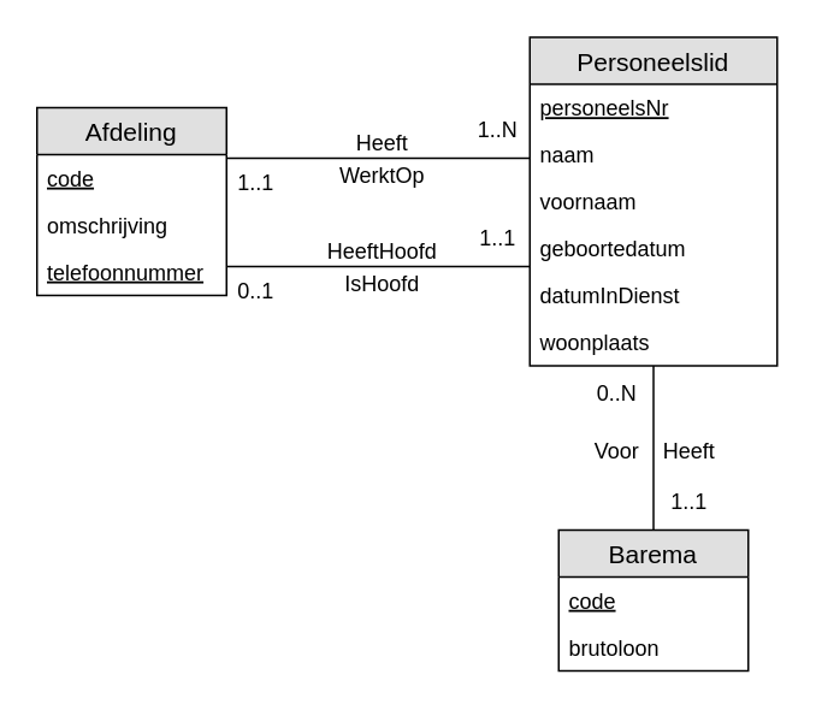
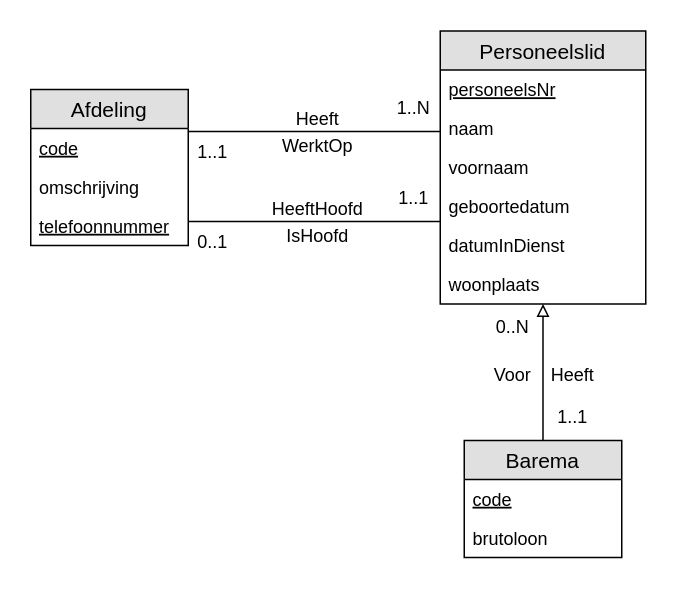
- <mxCell id="21" value="" style="edgeStyle=orthogonalEdgeStyle;fontSize=12;html=1;endArrow=none;jumpSize=6;strokeWidth=1;endFill=0;rounded=0;jumpStyle=none;" parent="1" source="18" target="7" edge="1"><mxGeometry width="100" height="100" relative="1" as="geometry"><mxPoint x="120" y="227" as="sourcePoint" /><mxPoint x="288" y="227" as="targetPoint" /></mxGeometry></mxCell>
+ <mxCell id="21" value="" style="edgeStyle=orthogonalEdgeStyle;fontSize=12;html=1;endArrow=block;jumpSize=6;strokeWidth=1;endFill=0;rounded=0;jumpStyle=none;" parent="1" source="18" target="7" edge="1"><mxGeometry width="100" height="100" relative="1" as="geometry"><mxPoint x="120" y="227" as="sourcePoint" /><mxPoint x="288" y="227" as="targetPoint" /></mxGeometry></mxCell>
